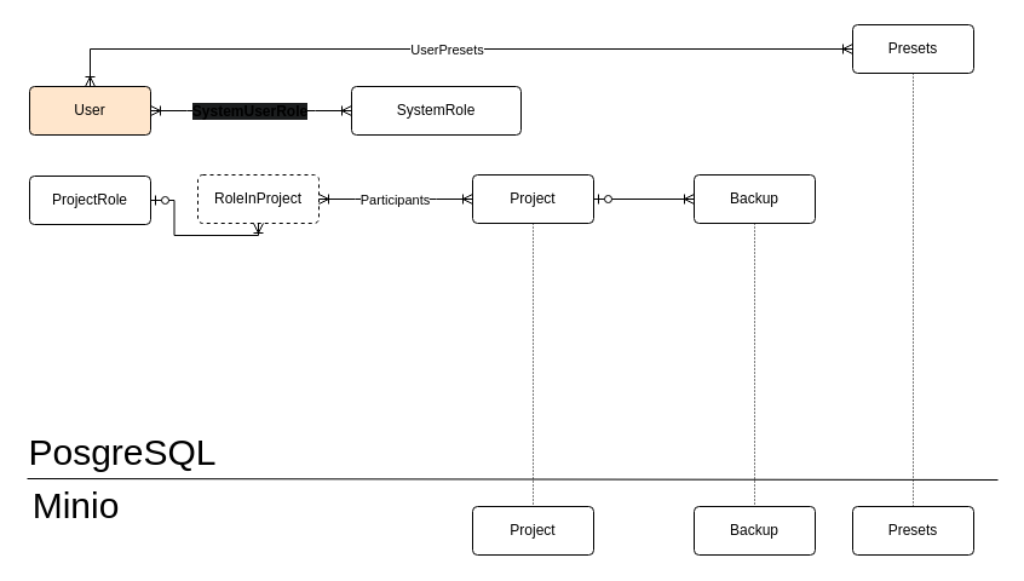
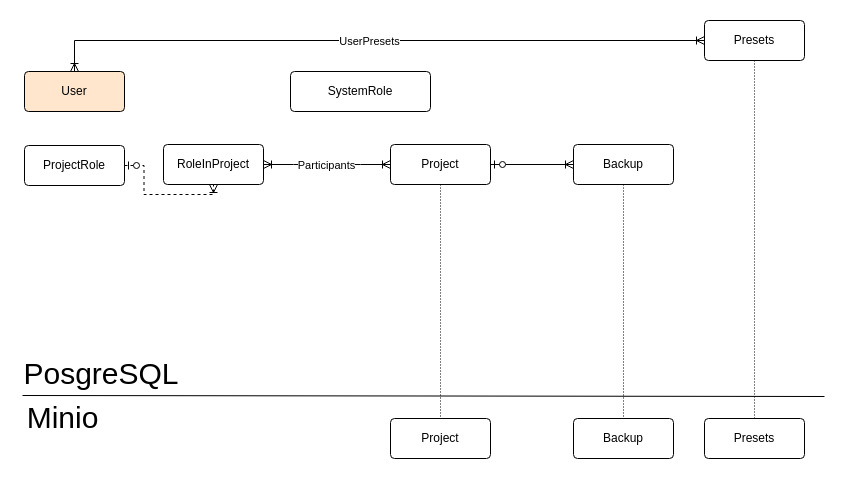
- <mxCell id="8" value="" style="edgeStyle=entityRelationEdgeStyle;fontSize=12;html=1;endArrow=ERoneToMany;startArrow=ERoneToMany;rounded=0;exitX=1;exitY=0.5;exitDx=0;exitDy=0;entryX=0;entryY=0.5;entryDx=0;entryDy=0;" edge="1" parent="1" source="5" target="6"><mxGeometry width="100" height="100" relative="1" as="geometry"><mxPoint x="345" y="361" as="sourcePoint" /><mxPoint x="445" y="261" as="targetPoint" /></mxGeometry></mxCell>
- <mxCell id="9" value="&lt;span style=&quot;font-size: 12px; font-weight: 700; background-color: rgb(27, 29, 30);&quot;&gt;SystemUserRole&lt;/span&gt;" style="edgeLabel;html=1;align=center;verticalAlign=middle;resizable=0;points=[];" vertex="1" connectable="0" parent="8"><mxGeometry x="-0.014" y="-5" relative="1" as="geometry"><mxPoint x="-1" y="-5" as="offset" /></mxGeometry></mxCell>
- <mxCell id="11" value="RoleInProject" style="rounded=1;arcSize=10;whiteSpace=wrap;html=1;align=center;dashed=1;" vertex="1" parent="1"><mxGeometry x="163" y="144" width="100" height="40" as="geometry" /></mxCell>
+ <mxCell id="11" value="RoleInProject" style="rounded=1;arcSize=10;whiteSpace=wrap;html=1;align=center;" vertex="1" parent="1"><mxGeometry x="163" y="144" width="100" height="40" as="geometry" /></mxCell>
- <mxCell id="12" value="" style="edgeStyle=orthogonalEdgeStyle;fontSize=12;html=1;endArrow=ERoneToMany;startArrow=ERzeroToOne;rounded=0;exitX=1;exitY=0.5;exitDx=0;exitDy=0;entryX=0.5;entryY=1;entryDx=0;entryDy=0;" edge="1" parent="1" source="10" target="11"><mxGeometry width="100" height="100" relative="1" as="geometry"><mxPoint x="171" y="175" as="sourcePoint" /><mxPoint x="260" y="228" as="targetPoint" /></mxGeometry></mxCell>
+ <mxCell id="12" value="" style="edgeStyle=orthogonalEdgeStyle;fontSize=12;html=1;endArrow=ERoneToMany;startArrow=ERzeroToOne;rounded=0;exitX=1;exitY=0.5;exitDx=0;exitDy=0;entryX=0.5;entryY=1;entryDx=0;entryDy=0;dashed=1;" edge="1" parent="1" source="10" target="11"><mxGeometry width="100" height="100" relative="1" as="geometry"><mxPoint x="171" y="175" as="sourcePoint" /><mxPoint x="260" y="228" as="targetPoint" /></mxGeometry></mxCell>
